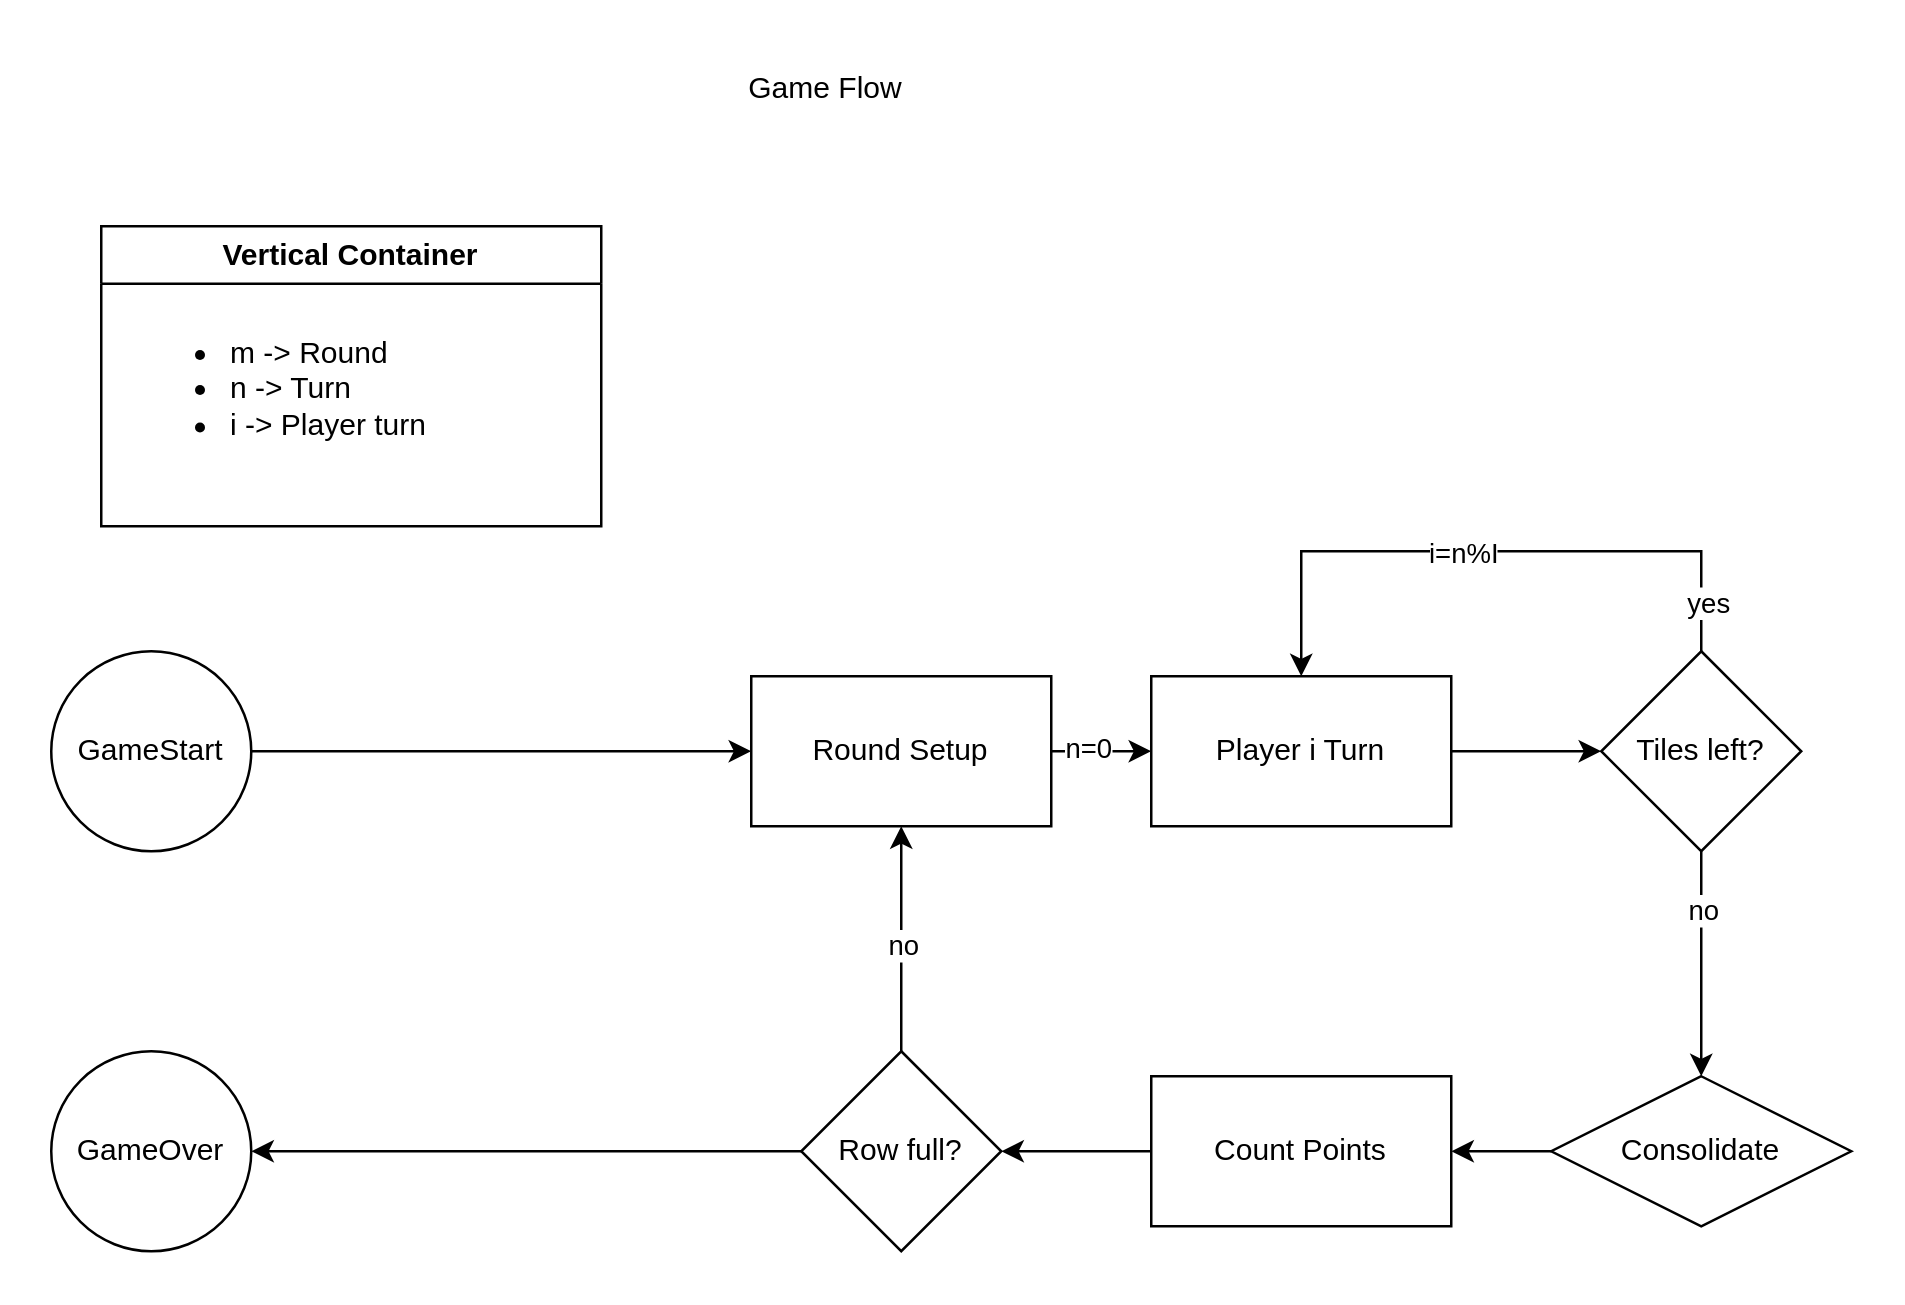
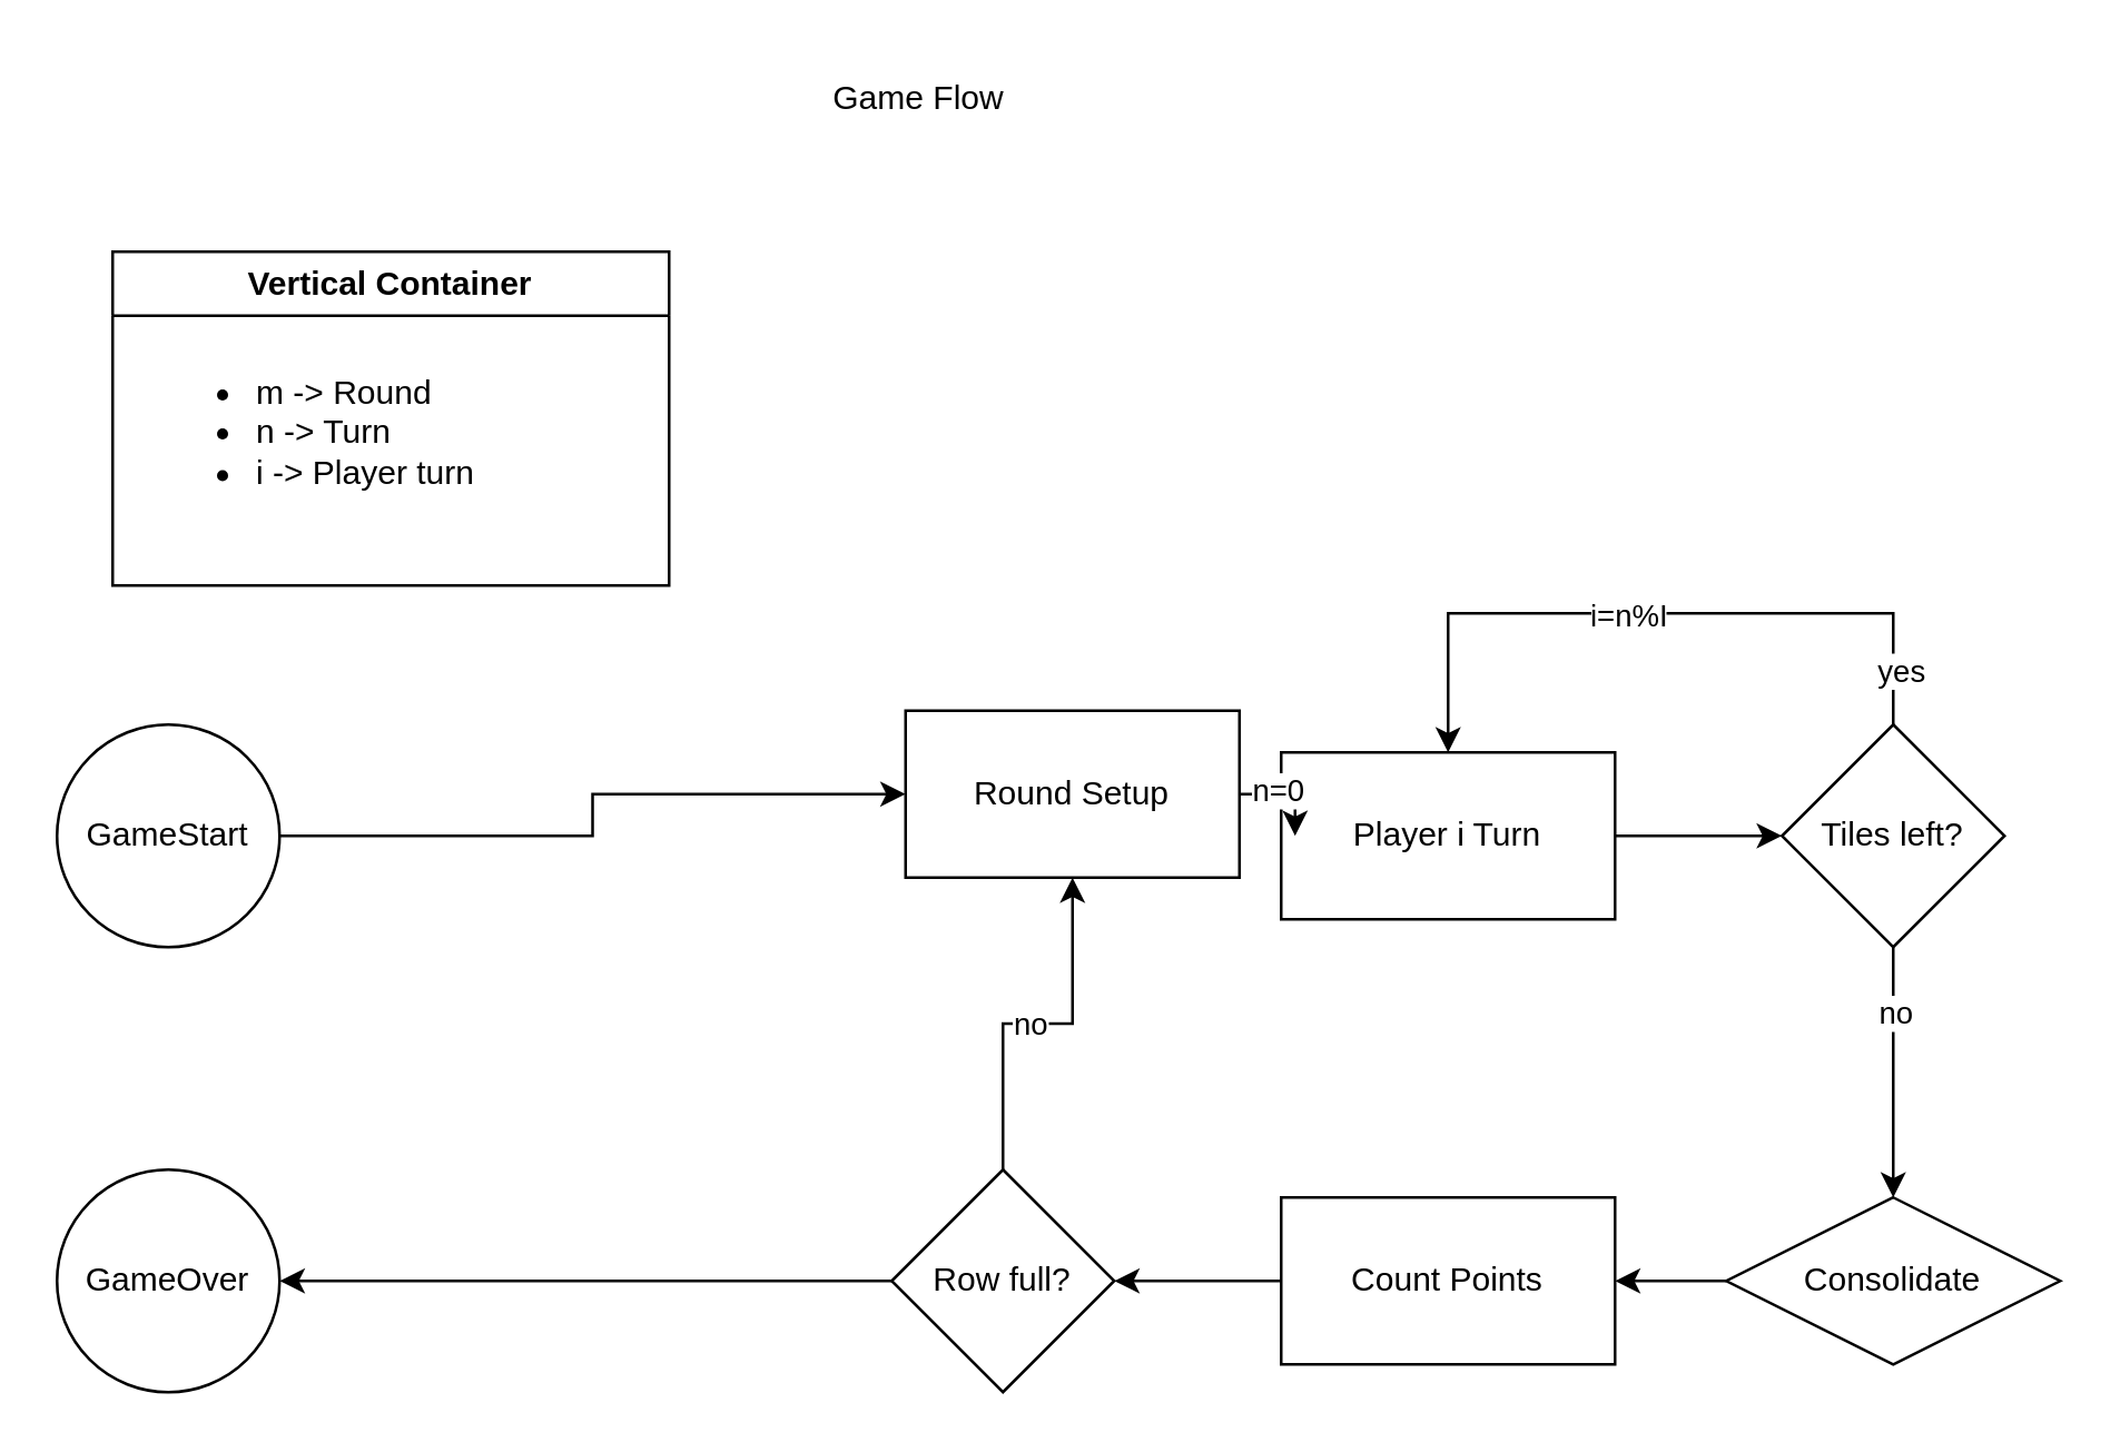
- <mxCell id="14" value="Round Setup" style="rounded=0;whiteSpace=wrap;html=1;" parent="1" vertex="1"><mxGeometry x="300" y="270" width="120" height="60" as="geometry" /></mxCell>
+ <mxCell id="14" value="Round Setup" style="rounded=0;whiteSpace=wrap;html=1;" parent="1" vertex="1"><mxGeometry x="325" y="255" width="120" height="60" as="geometry" /></mxCell>
